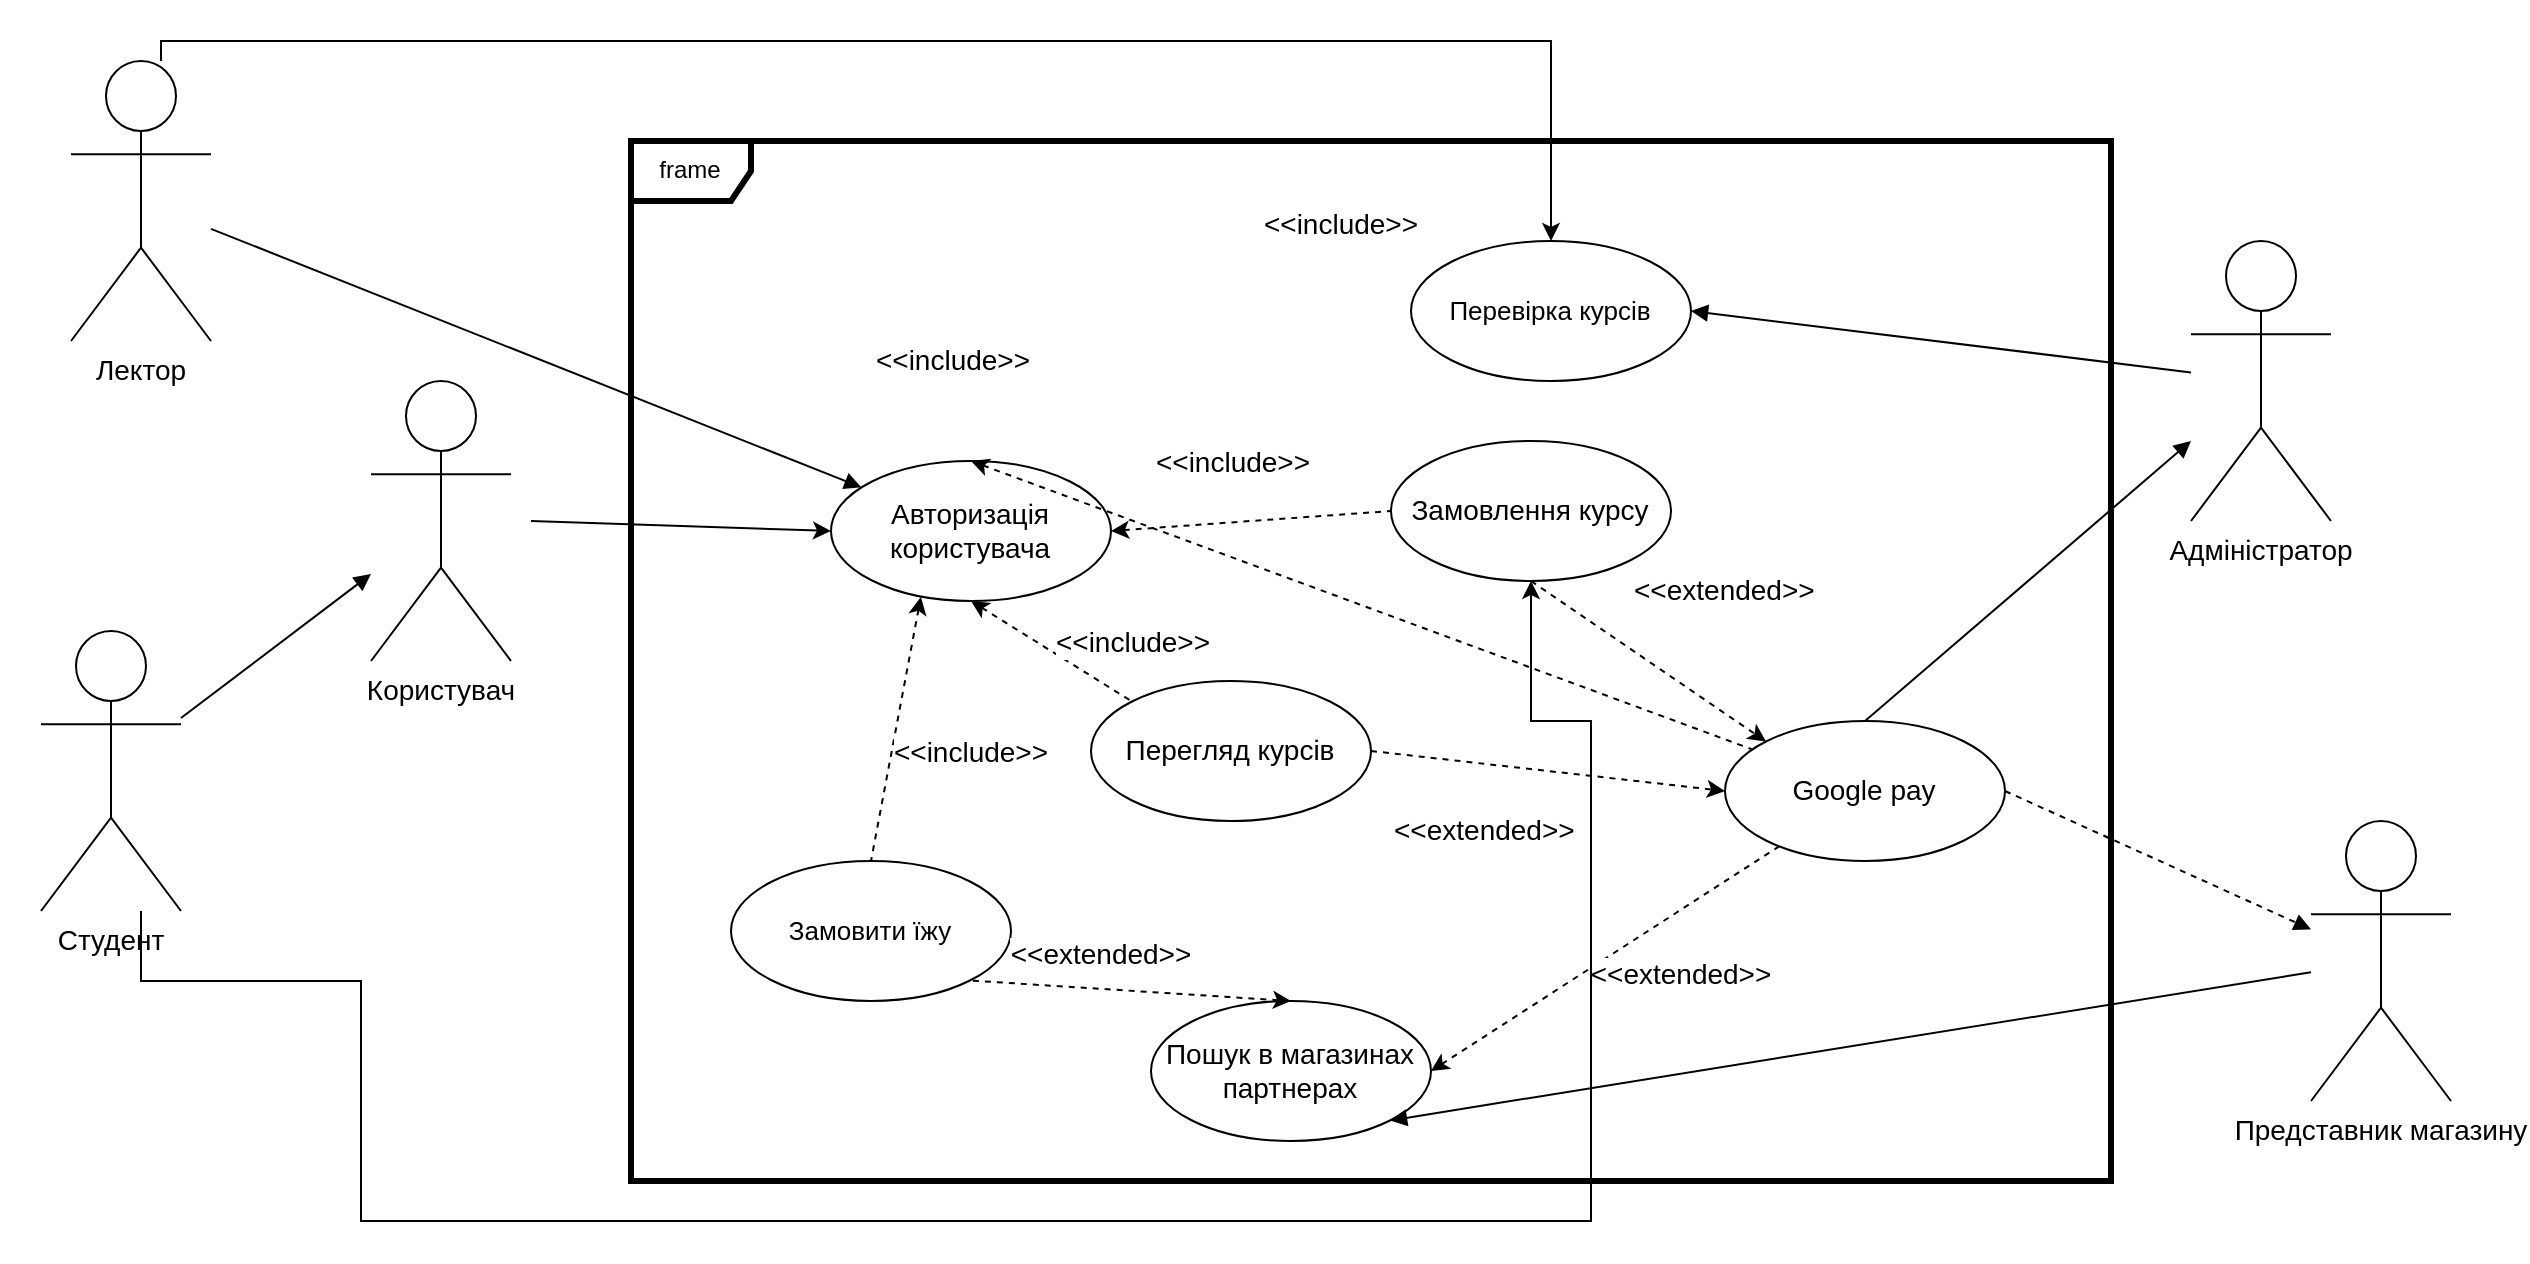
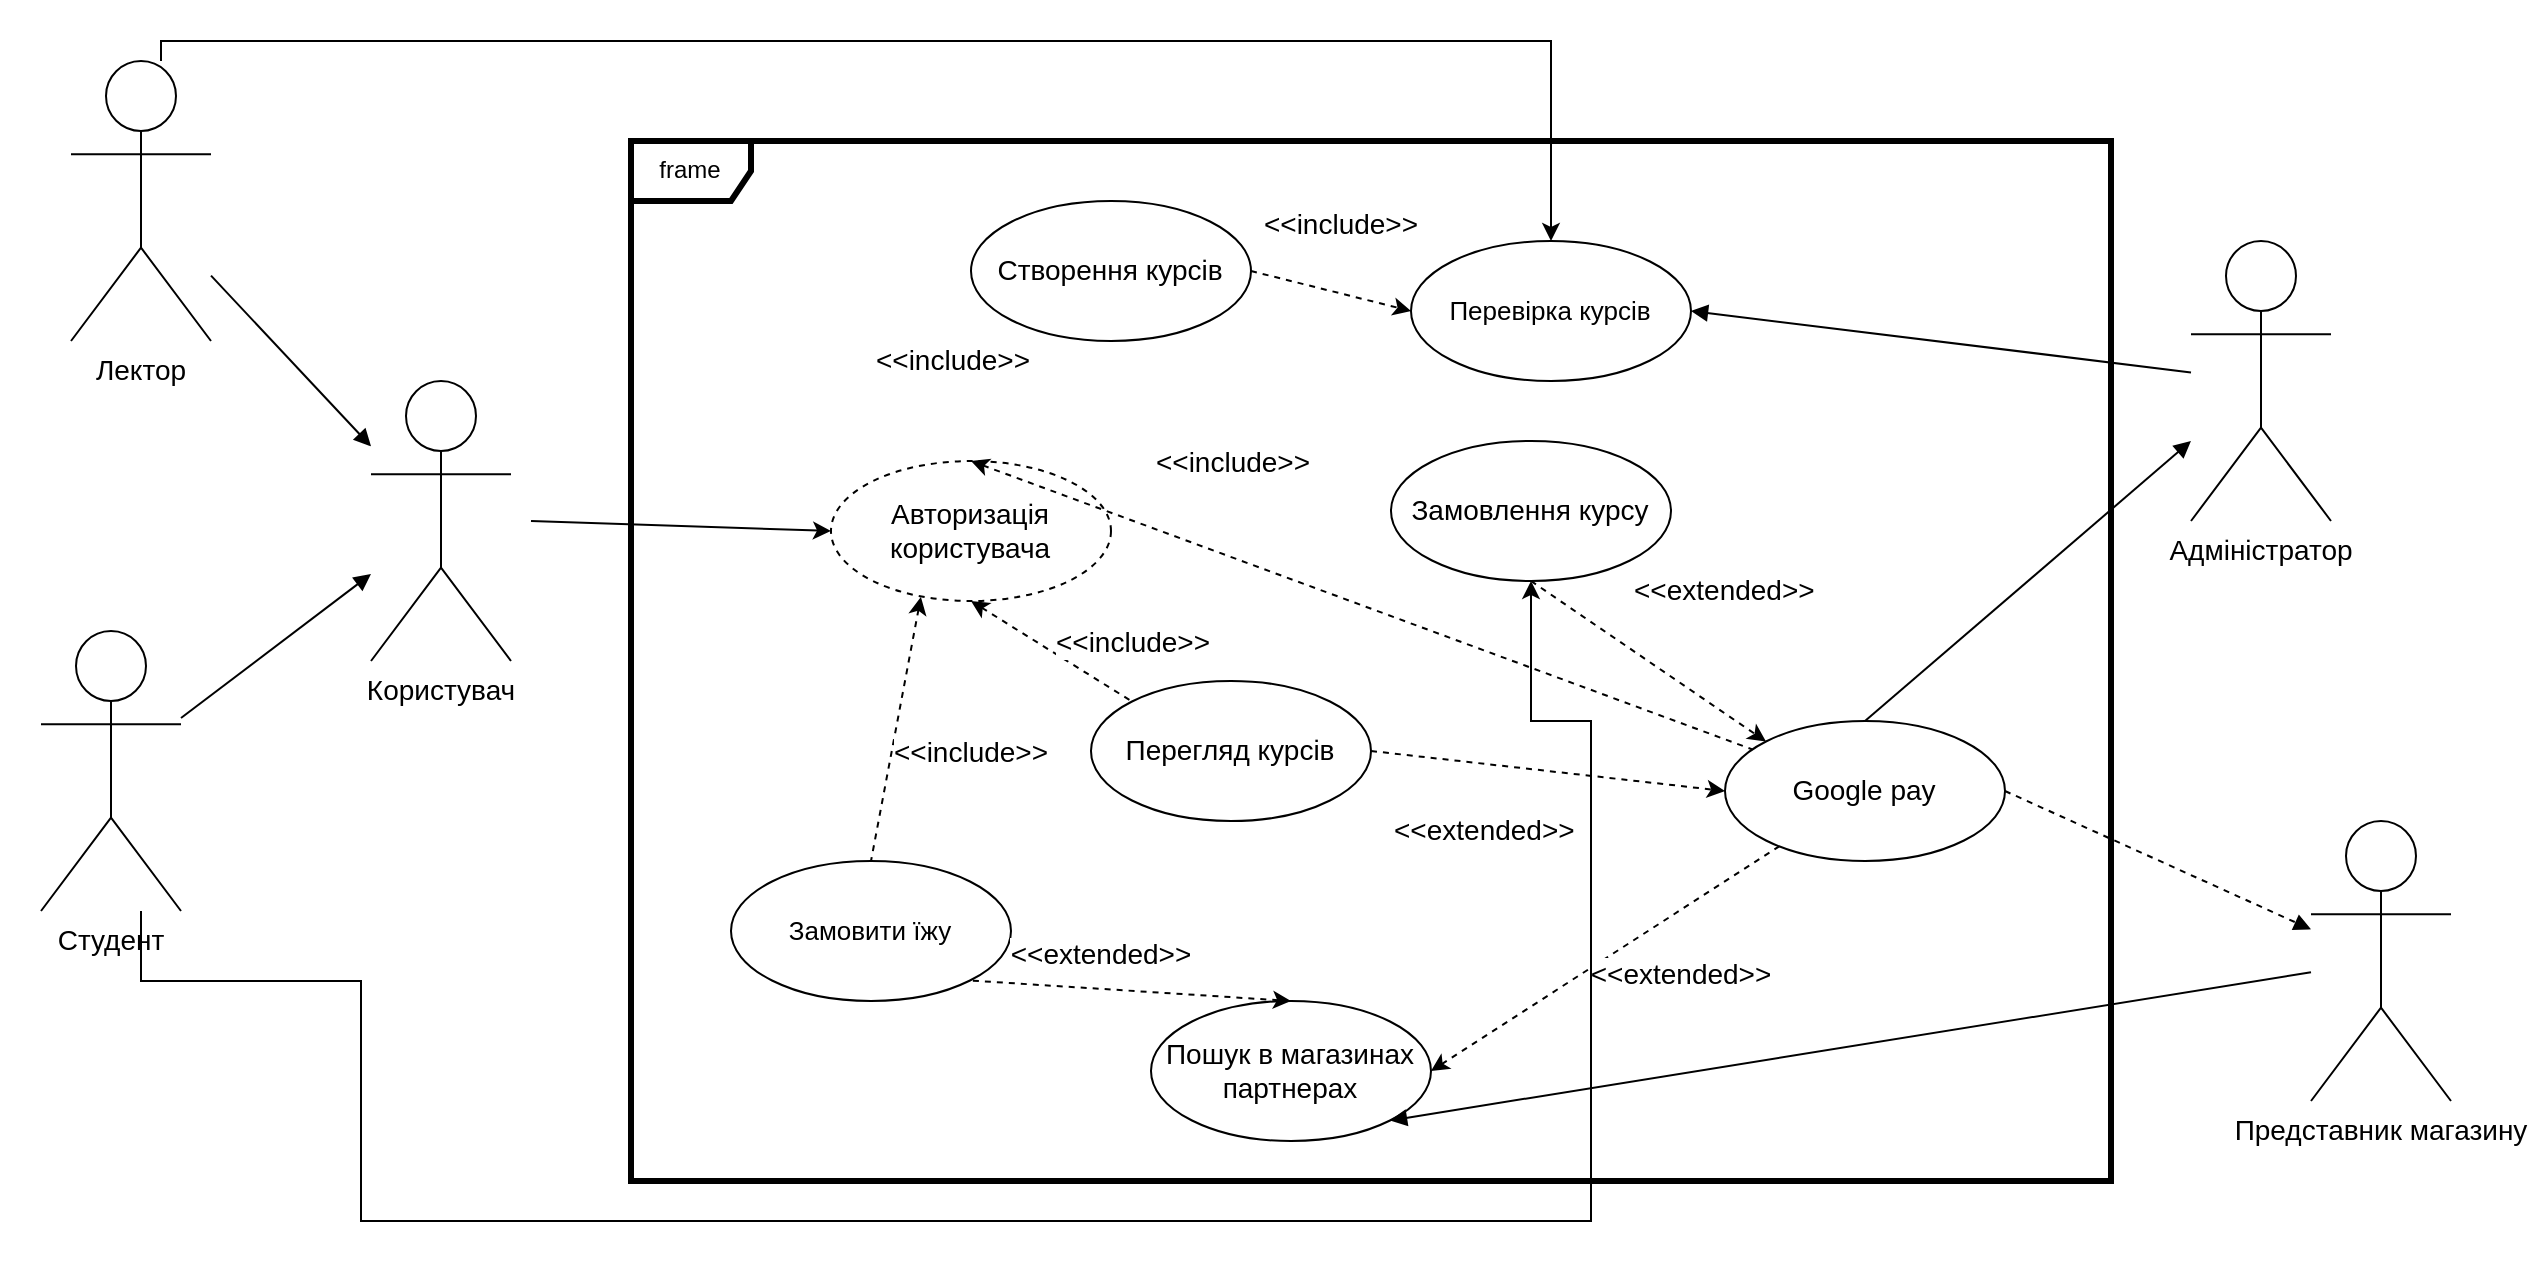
+ <mxCell id="12" value="&lt;font style=&quot;font-size: 14px;&quot;&gt;Створення курсів&lt;br&gt;&lt;/font&gt;" style="ellipse;whiteSpace=wrap;html=1;" vertex="1" parent="1"><mxGeometry x="485" y="100" width="140" height="70" as="geometry" /></mxCell>
+ <mxCell id="31" value="" style="endArrow=classic;html=1;rounded=0;strokeWidth=1;fontSize=14;exitX=1;exitY=0.5;exitDx=0;exitDy=0;entryX=0;entryY=0.5;entryDx=0;entryDy=0;dashed=1;" edge="1" parent="1" source="12" target="29"><mxGeometry width="50" height="50" relative="1" as="geometry"><mxPoint x="775" y="300" as="sourcePoint" /><mxPoint x="892.503" y="380.251" as="targetPoint" /><Array as="points" /></mxGeometry></mxCell>
- <mxCell id="8" value="" style="endArrow=block;html=1;rounded=0;strokeWidth=1;endFill=1;" edge="1" parent="1" target="6" source="2"><mxGeometry width="50" height="50" relative="1" as="geometry"><mxPoint x="285" y="500" as="sourcePoint" /><mxPoint x="415" y="480" as="targetPoint" /></mxGeometry></mxCell>
+ <mxCell id="8" value="" style="endArrow=block;html=1;rounded=0;strokeWidth=1;endFill=1;" edge="1" parent="1" target="38" source="2"><mxGeometry width="50" height="50" relative="1" as="geometry"><mxPoint x="285" y="500" as="sourcePoint" /><mxPoint x="415" y="480" as="targetPoint" /></mxGeometry></mxCell>
- <mxCell id="10" value="" style="endArrow=none;html=1;rounded=0;strokeWidth=1;exitX=1;exitY=0.5;exitDx=0;exitDy=0;entryX=0;entryY=0.5;entryDx=0;entryDy=0;startArrow=classic;startFill=1;endFill=0;dashed=1;" edge="1" parent="1" source="6" target="11"><mxGeometry width="50" height="50" relative="1" as="geometry"><mxPoint x="545" y="420" as="sourcePoint" /><mxPoint x="595" y="370" as="targetPoint" /></mxGeometry></mxCell>
- <mxCell id="6" value="&lt;font style=&quot;font-size: 14px;&quot;&gt;Авторизація користувача&lt;/font&gt;" style="ellipse;whiteSpace=wrap;html=1;" vertex="1" parent="1"><mxGeometry x="415" y="230" width="140" height="70" as="geometry" /></mxCell>
+ <mxCell id="6" value="&lt;font style=&quot;font-size: 14px;&quot;&gt;Авторизація користувача&lt;/font&gt;" style="ellipse;whiteSpace=wrap;html=1;dashed=1;" vertex="1" parent="1"><mxGeometry x="415" y="230" width="140" height="70" as="geometry" /></mxCell>
